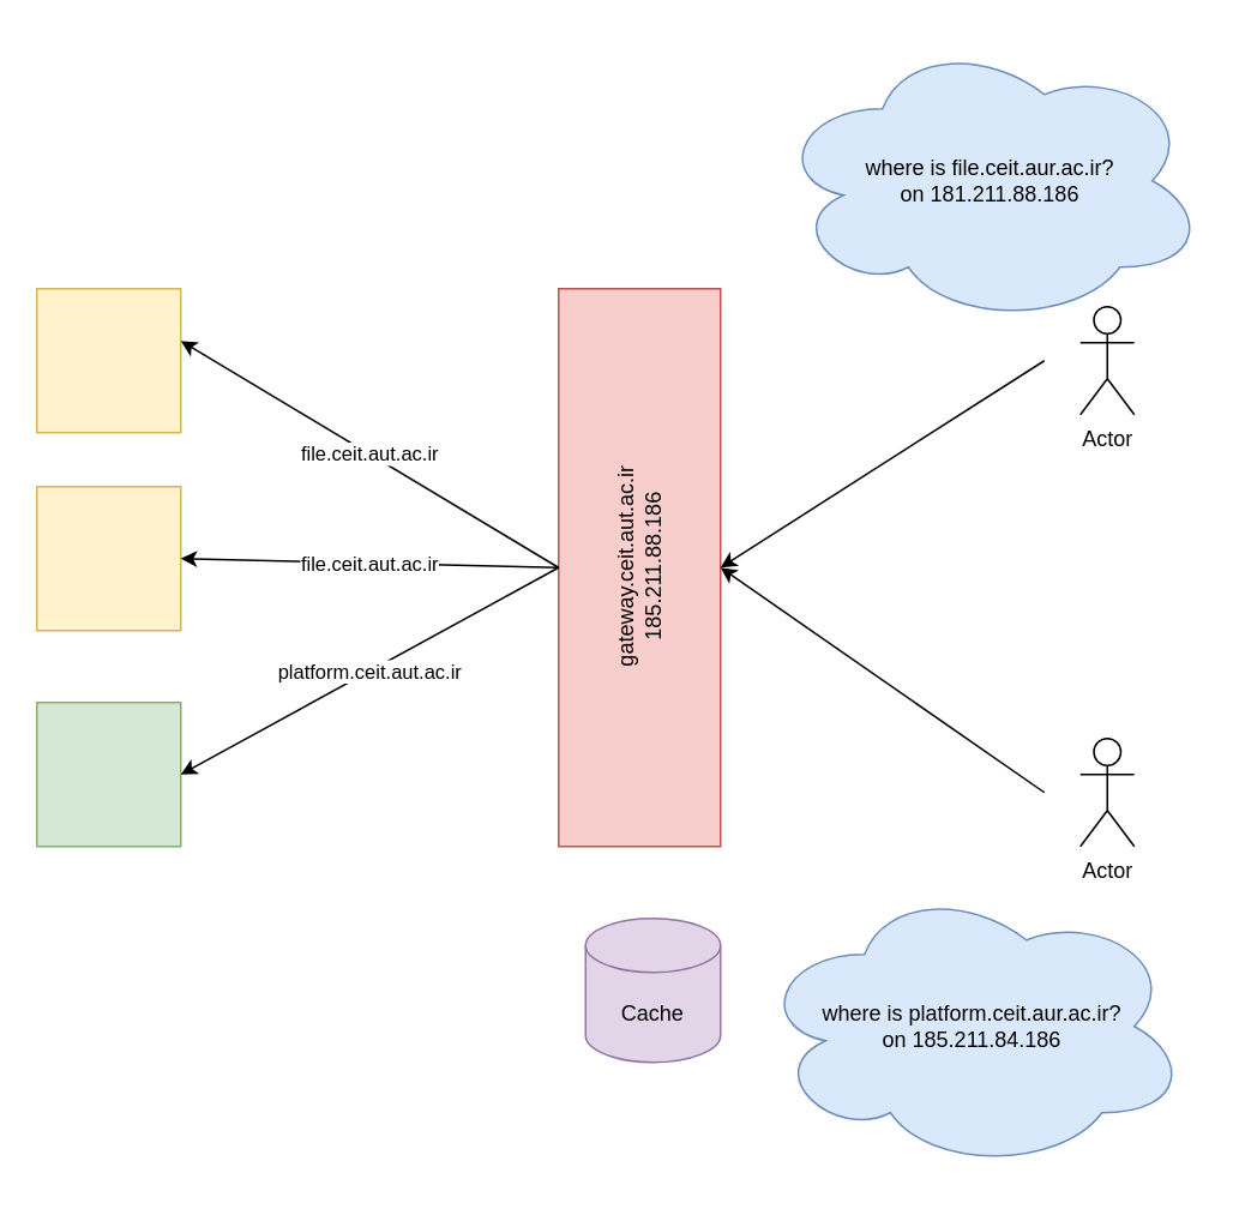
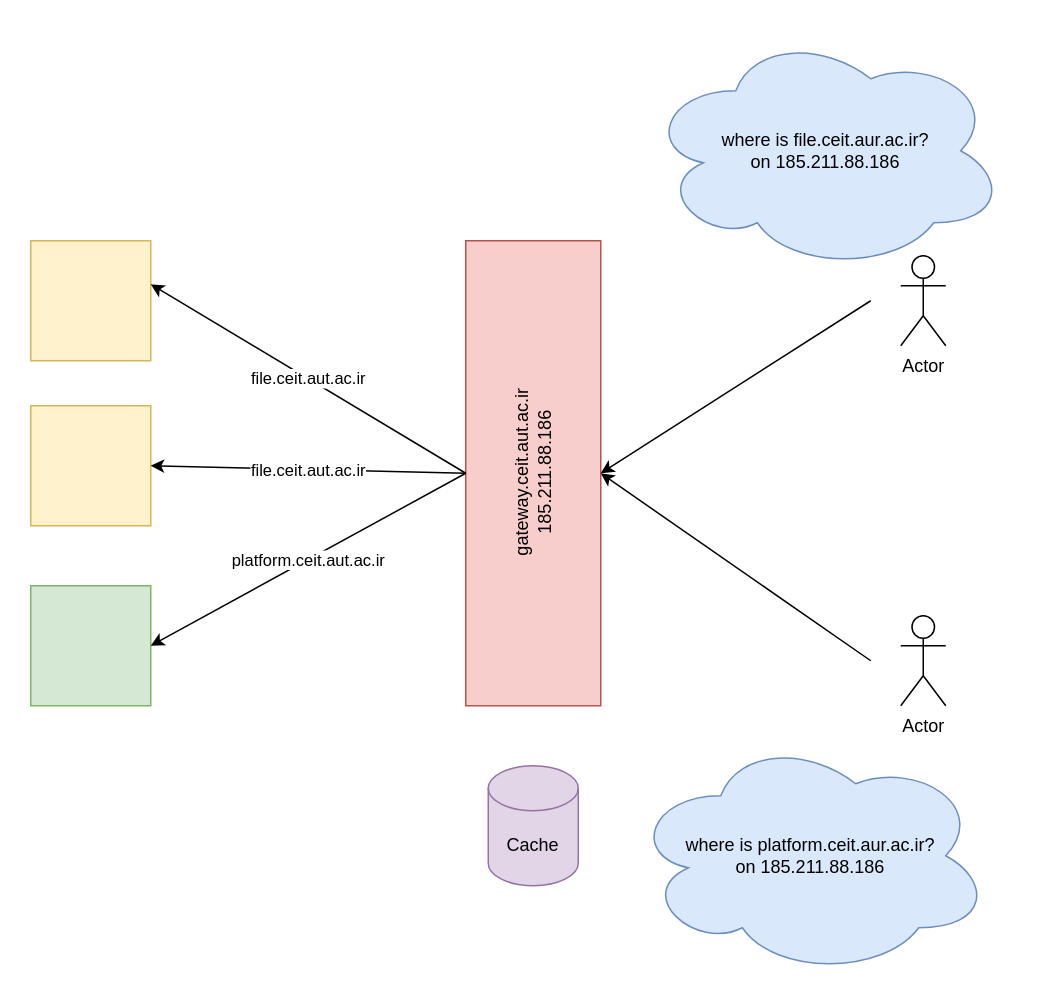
- <mxCell id="15" value="where is file.ceit.aur.ac.ir?&lt;br&gt;on 181.211.88.186" style="ellipse;shape=cloud;whiteSpace=wrap;html=1;fillColor=#dae8fc;strokeColor=#6c8ebf;" vertex="1" parent="1"><mxGeometry x="430" y="20" width="240" height="160" as="geometry" /></mxCell>
+ <mxCell id="15" value="where is file.ceit.aur.ac.ir?&lt;br&gt;on 185.211.88.186" style="ellipse;shape=cloud;whiteSpace=wrap;html=1;fillColor=#dae8fc;strokeColor=#6c8ebf;" vertex="1" parent="1"><mxGeometry x="430" y="20" width="240" height="160" as="geometry" /></mxCell>
- <mxCell id="6" value="Cache" style="shape=cylinder3;whiteSpace=wrap;html=1;boundedLbl=1;backgroundOutline=1;size=15;fillColor=#e1d5e7;strokeColor=#9673a6;" vertex="1" parent="1"><mxGeometry x="325" y="510" width="75" height="80" as="geometry" /></mxCell>
+ <mxCell id="6" value="Cache" style="shape=cylinder3;whiteSpace=wrap;html=1;boundedLbl=1;backgroundOutline=1;size=15;fillColor=#e1d5e7;strokeColor=#9673a6;" vertex="1" parent="1"><mxGeometry x="325" y="510" width="60" height="80" as="geometry" /></mxCell>
- <mxCell id="16" value="where is platform.ceit.aur.ac.ir?&lt;br&gt;on 185.211.84.186" style="ellipse;shape=cloud;whiteSpace=wrap;html=1;fillColor=#dae8fc;strokeColor=#6c8ebf;" vertex="1" parent="1"><mxGeometry x="420" y="490" width="240" height="160" as="geometry" /></mxCell>
+ <mxCell id="16" value="where is platform.ceit.aur.ac.ir?&lt;br&gt;on 185.211.88.186" style="ellipse;shape=cloud;whiteSpace=wrap;html=1;fillColor=#dae8fc;strokeColor=#6c8ebf;" vertex="1" parent="1"><mxGeometry x="420" y="490" width="240" height="160" as="geometry" /></mxCell>
